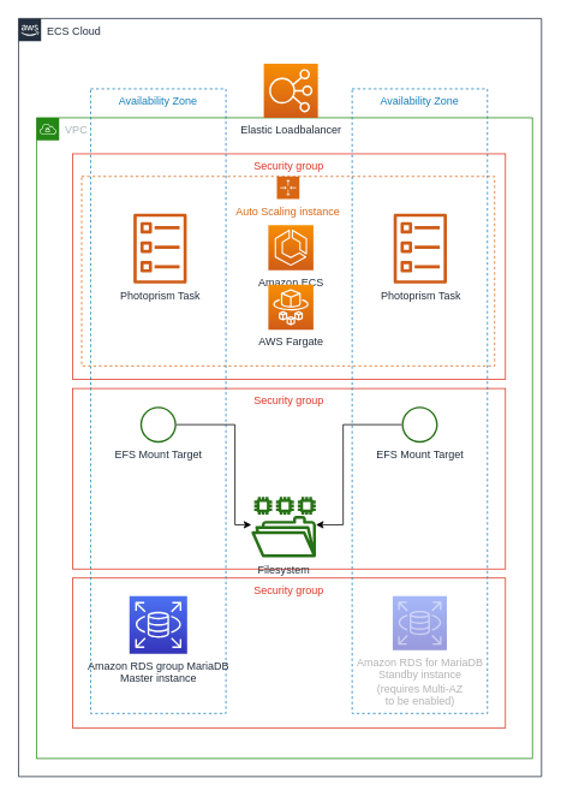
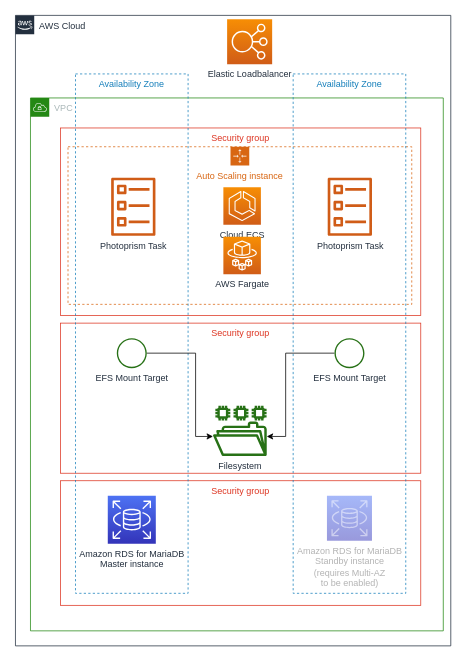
- <mxCell id="3" value="ECS Cloud" style="points=[[0,0],[0.25,0],[0.5,0],[0.75,0],[1,0],[1,0.25],[1,0.5],[1,0.75],[1,1],[0.75,1],[0.5,1],[0.25,1],[0,1],[0,0.75],[0,0.5],[0,0.25]];outlineConnect=0;gradientColor=none;html=1;whiteSpace=wrap;fontSize=12;fontStyle=0;shape=mxgraph.aws4.group;grIcon=mxgraph.aws4.group_aws_cloud_alt;strokeColor=#232F3E;fillColor=none;verticalAlign=top;align=left;spacingLeft=30;fontColor=#232F3E;dashed=0;" vertex="1" parent="1"><mxGeometry x="20" y="20" width="580" height="840" as="geometry" /></mxCell>
+ <mxCell id="3" value="AWS Cloud" style="points=[[0,0],[0.25,0],[0.5,0],[0.75,0],[1,0],[1,0.25],[1,0.5],[1,0.75],[1,1],[0.75,1],[0.5,1],[0.25,1],[0,1],[0,0.75],[0,0.5],[0,0.25]];outlineConnect=0;gradientColor=none;html=1;whiteSpace=wrap;fontSize=12;fontStyle=0;shape=mxgraph.aws4.group;grIcon=mxgraph.aws4.group_aws_cloud_alt;strokeColor=#232F3E;fillColor=none;verticalAlign=top;align=left;spacingLeft=30;fontColor=#232F3E;dashed=0;" vertex="1" parent="1"><mxGeometry x="20" y="20" width="580" height="840" as="geometry" /></mxCell>
- <mxCell id="21" value="Elastic Loadbalancer" style="outlineConnect=0;fontColor=#232F3E;gradientColor=#F78E04;gradientDirection=north;fillColor=#D05C17;strokeColor=#ffffff;dashed=0;verticalLabelPosition=bottom;verticalAlign=top;align=center;html=1;fontSize=12;fontStyle=0;aspect=fixed;shape=mxgraph.aws4.resourceIcon;resIcon=mxgraph.aws4.elastic_load_balancing;" vertex="1" parent="1"><mxGeometry x="292" y="70" width="60" height="60" as="geometry" /></mxCell>
+ <mxCell id="21" value="Elastic Loadbalancer" style="outlineConnect=0;fontColor=#232F3E;gradientColor=#F78E04;gradientDirection=north;fillColor=#D05C17;strokeColor=#ffffff;dashed=0;verticalLabelPosition=bottom;verticalAlign=top;align=center;html=1;fontSize=12;fontStyle=0;aspect=fixed;shape=mxgraph.aws4.resourceIcon;resIcon=mxgraph.aws4.elastic_load_balancing;" vertex="1" parent="1"><mxGeometry x="302" y="25" width="60" height="60" as="geometry" /></mxCell>
- <mxCell id="8" value="Amazon ECS" style="outlineConnect=0;fontColor=#232F3E;gradientColor=#F78E04;gradientDirection=north;fillColor=#D05C17;strokeColor=#ffffff;dashed=0;verticalLabelPosition=bottom;verticalAlign=top;align=center;html=1;fontSize=12;fontStyle=0;aspect=fixed;shape=mxgraph.aws4.resourceIcon;resIcon=mxgraph.aws4.ecs;" vertex="1" parent="1"><mxGeometry x="297" y="249" width="50" height="50" as="geometry" /></mxCell>
+ <mxCell id="8" value="Cloud ECS" style="outlineConnect=0;fontColor=#232F3E;gradientColor=#F78E04;gradientDirection=north;fillColor=#D05C17;strokeColor=#ffffff;dashed=0;verticalLabelPosition=bottom;verticalAlign=top;align=center;html=1;fontSize=12;fontStyle=0;aspect=fixed;shape=mxgraph.aws4.resourceIcon;resIcon=mxgraph.aws4.ecs;" vertex="1" parent="1"><mxGeometry x="297" y="249" width="50" height="50" as="geometry" /></mxCell>
- <mxCell id="11" value="Filesystem" style="outlineConnect=0;fontColor=#232F3E;gradientColor=none;fillColor=#277116;strokeColor=none;dashed=0;verticalLabelPosition=bottom;verticalAlign=top;align=center;html=1;fontSize=12;fontStyle=0;aspect=fixed;pointerEvents=1;shape=mxgraph.aws4.file_system;" vertex="1" parent="1"><mxGeometry x="278.2" y="550" width="71.59" height="67" as="geometry" /></mxCell>
+ <mxCell id="11" value="Filesystem" style="outlineConnect=0;fontColor=#232F3E;gradientColor=none;fillColor=#277116;strokeColor=none;dashed=0;verticalLabelPosition=bottom;verticalAlign=top;align=center;html=1;fontSize=12;fontStyle=0;aspect=fixed;pointerEvents=1;shape=mxgraph.aws4.file_system;" vertex="1" parent="1"><mxGeometry x="283.2" y="540" width="71.59" height="67" as="geometry" /></mxCell>
- <mxCell id="19" value="&lt;div&gt;Amazon RDS group MariaDB &lt;br&gt;&lt;/div&gt;&lt;div&gt;Master instance&lt;/div&gt;" style="outlineConnect=0;fontColor=#232F3E;gradientColor=#4D72F3;gradientDirection=north;fillColor=#3334B9;strokeColor=#ffffff;dashed=0;verticalLabelPosition=bottom;verticalAlign=top;align=center;html=1;fontSize=12;fontStyle=0;aspect=fixed;shape=mxgraph.aws4.resourceIcon;resIcon=mxgraph.aws4.rds;" vertex="1" parent="1"><mxGeometry x="143" y="660" width="64" height="64" as="geometry" /></mxCell>
+ <mxCell id="19" value="&lt;div&gt;Amazon RDS for MariaDB &lt;br&gt;&lt;/div&gt;&lt;div&gt;Master instance&lt;/div&gt;" style="outlineConnect=0;fontColor=#232F3E;gradientColor=#4D72F3;gradientDirection=north;fillColor=#3334B9;strokeColor=#ffffff;dashed=0;verticalLabelPosition=bottom;verticalAlign=top;align=center;html=1;fontSize=12;fontStyle=0;aspect=fixed;shape=mxgraph.aws4.resourceIcon;resIcon=mxgraph.aws4.rds;" vertex="1" parent="1"><mxGeometry x="143" y="660" width="64" height="64" as="geometry" /></mxCell>
